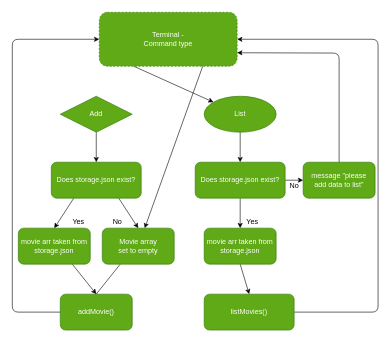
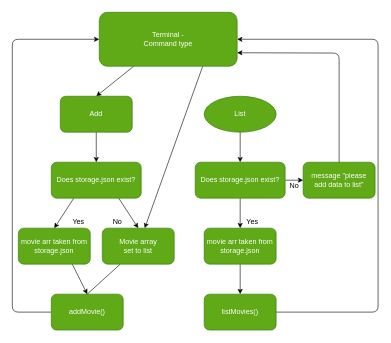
- <mxCell id="4" value="Terminal -&lt;br&gt;Command type" style="rounded=1;whiteSpace=wrap;html=1;fillColor=#60a917;strokeColor=#2D7600;fontColor=#ffffff;dashed=1;" vertex="1" parent="1"><mxGeometry x="165" y="20" width="230" height="90" as="geometry" /></mxCell>
+ <mxCell id="4" value="Terminal -&lt;br&gt;Command type" style="rounded=1;whiteSpace=wrap;html=1;fillColor=#60a917;strokeColor=#2D7600;fontColor=#ffffff;" vertex="1" parent="1"><mxGeometry x="165" y="20" width="230" height="90" as="geometry" /></mxCell>
- <mxCell id="2" style="edgeStyle=none;html=1;exitX=0.25;exitY=1;exitDx=0;exitDy=0;" edge="1" parent="1" source="4" target="15"><mxGeometry relative="1" as="geometry" /></mxCell>
+ <mxCell id="2" style="edgeStyle=none;html=1;exitX=0.25;exitY=1;exitDx=0;exitDy=0;entryX=0.5;entryY=0;entryDx=0;entryDy=0;" edge="1" parent="1" source="4" target="17"><mxGeometry relative="1" as="geometry" /></mxCell>
- <mxCell id="17" value="Add" style="rhombus;whiteSpace=wrap;html=1;fillColor=#60a917;strokeColor=#2D7600;fontColor=#ffffff;" vertex="1" parent="1"><mxGeometry x="100" y="160" width="120" height="60" as="geometry" /></mxCell>
+ <mxCell id="17" value="Add" style="rounded=1;whiteSpace=wrap;html=1;fillColor=#60a917;strokeColor=#2D7600;fontColor=#ffffff;" vertex="1" parent="1"><mxGeometry x="100" y="160" width="120" height="60" as="geometry" /></mxCell>
- <mxCell id="13" value="Movie array&lt;br&gt;set to empty" style="rounded=1;whiteSpace=wrap;html=1;fillColor=#60a917;strokeColor=#2D7600;fontColor=#ffffff;" vertex="1" parent="1"><mxGeometry x="170" y="380" width="120" height="60" as="geometry" /></mxCell>
+ <mxCell id="13" value="Movie array&lt;br&gt;set to list" style="rounded=1;whiteSpace=wrap;html=1;fillColor=#60a917;strokeColor=#2D7600;fontColor=#ffffff;" vertex="1" parent="1"><mxGeometry x="170" y="380" width="120" height="60" as="geometry" /></mxCell>
- <mxCell id="6" value="addMovie()" style="rounded=1;whiteSpace=wrap;html=1;fillColor=#60a917;strokeColor=#2D7600;fontColor=#ffffff;" vertex="1" parent="1"><mxGeometry x="100" y="490" width="120" height="60" as="geometry" /></mxCell>
+ <mxCell id="6" value="addMovie()" style="rounded=1;whiteSpace=wrap;html=1;fillColor=#60a917;strokeColor=#2D7600;fontColor=#ffffff;" vertex="1" parent="1"><mxGeometry x="85" y="490" width="120" height="60" as="geometry" /></mxCell>
- <mxCell id="28" value="listMovies()" style="rounded=1;whiteSpace=wrap;html=1;fillColor=#60a917;strokeColor=#2D7600;fontColor=#ffffff;" vertex="1" parent="1"><mxGeometry x="340" y="490" width="150" height="60" as="geometry" /></mxCell>
+ <mxCell id="28" value="listMovies()" style="rounded=1;whiteSpace=wrap;html=1;fillColor=#60a917;strokeColor=#2D7600;fontColor=#ffffff;" vertex="1" parent="1"><mxGeometry x="340" y="490" width="120" height="60" as="geometry" /></mxCell>
